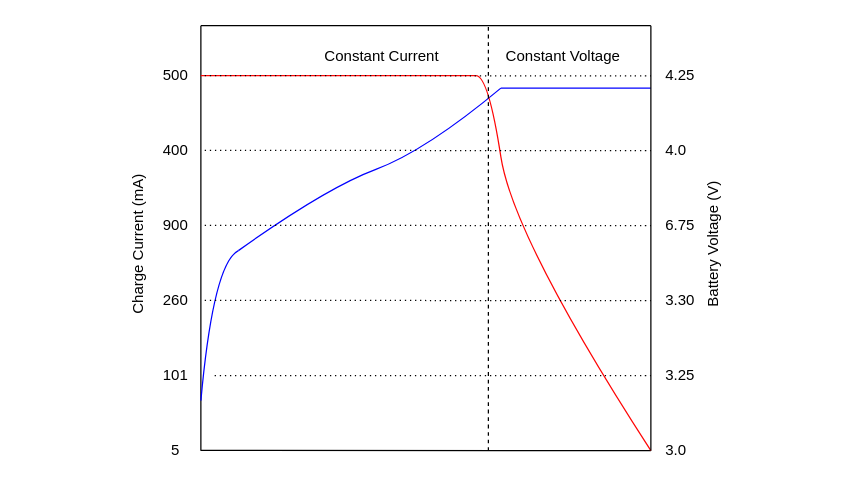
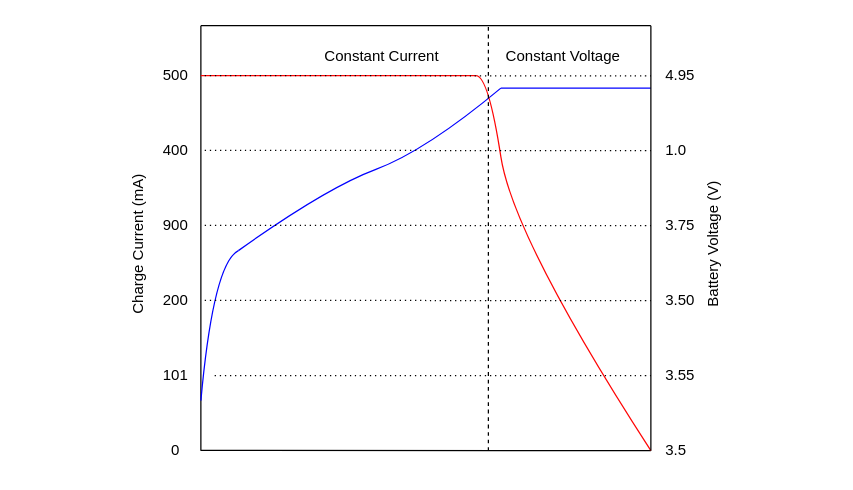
- <mxCell id="24" value="4.25" style="text;html=1;strokeColor=none;fillColor=none;align=left;verticalAlign=middle;whiteSpace=wrap;rounded=0;" vertex="1" parent="1"><mxGeometry x="530" y="50" width="60" height="20" as="geometry" /></mxCell>
+ <mxCell id="24" value="4.95" style="text;html=1;strokeColor=none;fillColor=none;align=left;verticalAlign=middle;whiteSpace=wrap;rounded=0;" vertex="1" parent="1"><mxGeometry x="530" y="50" width="60" height="20" as="geometry" /></mxCell>
- <mxCell id="25" value="4.0" style="text;html=1;strokeColor=none;fillColor=none;align=left;verticalAlign=middle;whiteSpace=wrap;rounded=0;" vertex="1" parent="1"><mxGeometry x="530" y="110" width="60" height="20" as="geometry" /></mxCell>
+ <mxCell id="25" value="1.0" style="text;html=1;strokeColor=none;fillColor=none;align=left;verticalAlign=middle;whiteSpace=wrap;rounded=0;" vertex="1" parent="1"><mxGeometry x="530" y="110" width="60" height="20" as="geometry" /></mxCell>
- <mxCell id="26" value="6.75" style="text;html=1;strokeColor=none;fillColor=none;align=left;verticalAlign=middle;whiteSpace=wrap;rounded=0;" vertex="1" parent="1"><mxGeometry x="530" y="170" width="60" height="20" as="geometry" /></mxCell>
+ <mxCell id="26" value="3.75" style="text;html=1;strokeColor=none;fillColor=none;align=left;verticalAlign=middle;whiteSpace=wrap;rounded=0;" vertex="1" parent="1"><mxGeometry x="530" y="170" width="60" height="20" as="geometry" /></mxCell>
- <mxCell id="16" value="260" style="text;html=1;strokeColor=none;fillColor=none;align=center;verticalAlign=middle;whiteSpace=wrap;rounded=0;" vertex="1" parent="1"><mxGeometry x="110" y="230" width="60" height="20" as="geometry" /></mxCell>
+ <mxCell id="16" value="200" style="text;html=1;strokeColor=none;fillColor=none;align=center;verticalAlign=middle;whiteSpace=wrap;rounded=0;" vertex="1" parent="1"><mxGeometry x="110" y="230" width="60" height="20" as="geometry" /></mxCell>
- <mxCell id="27" value="3.30" style="text;html=1;strokeColor=none;fillColor=none;align=left;verticalAlign=middle;whiteSpace=wrap;rounded=0;" vertex="1" parent="1"><mxGeometry x="530" y="230" width="60" height="20" as="geometry" /></mxCell>
+ <mxCell id="27" value="3.50" style="text;html=1;strokeColor=none;fillColor=none;align=left;verticalAlign=middle;whiteSpace=wrap;rounded=0;" vertex="1" parent="1"><mxGeometry x="530" y="230" width="60" height="20" as="geometry" /></mxCell>
- <mxCell id="28" value="3.25" style="text;html=1;strokeColor=none;fillColor=none;align=left;verticalAlign=middle;whiteSpace=wrap;rounded=0;" vertex="1" parent="1"><mxGeometry x="530" y="290" width="60" height="20" as="geometry" /></mxCell>
+ <mxCell id="28" value="3.55" style="text;html=1;strokeColor=none;fillColor=none;align=left;verticalAlign=middle;whiteSpace=wrap;rounded=0;" vertex="1" parent="1"><mxGeometry x="530" y="290" width="60" height="20" as="geometry" /></mxCell>
- <mxCell id="18" value="5" style="text;html=1;strokeColor=none;fillColor=none;align=center;verticalAlign=middle;whiteSpace=wrap;rounded=0;" vertex="1" parent="1"><mxGeometry x="110" y="350" width="60" height="20" as="geometry" /></mxCell>
+ <mxCell id="18" value="0" style="text;html=1;strokeColor=none;fillColor=none;align=center;verticalAlign=middle;whiteSpace=wrap;rounded=0;" vertex="1" parent="1"><mxGeometry x="110" y="350" width="60" height="20" as="geometry" /></mxCell>
- <mxCell id="29" value="3.0" style="text;html=1;strokeColor=none;fillColor=none;align=left;verticalAlign=middle;whiteSpace=wrap;rounded=0;" vertex="1" parent="1"><mxGeometry x="530" y="350" width="60" height="20" as="geometry" /></mxCell>
+ <mxCell id="29" value="3.5" style="text;html=1;strokeColor=none;fillColor=none;align=left;verticalAlign=middle;whiteSpace=wrap;rounded=0;" vertex="1" parent="1"><mxGeometry x="530" y="350" width="60" height="20" as="geometry" /></mxCell>
